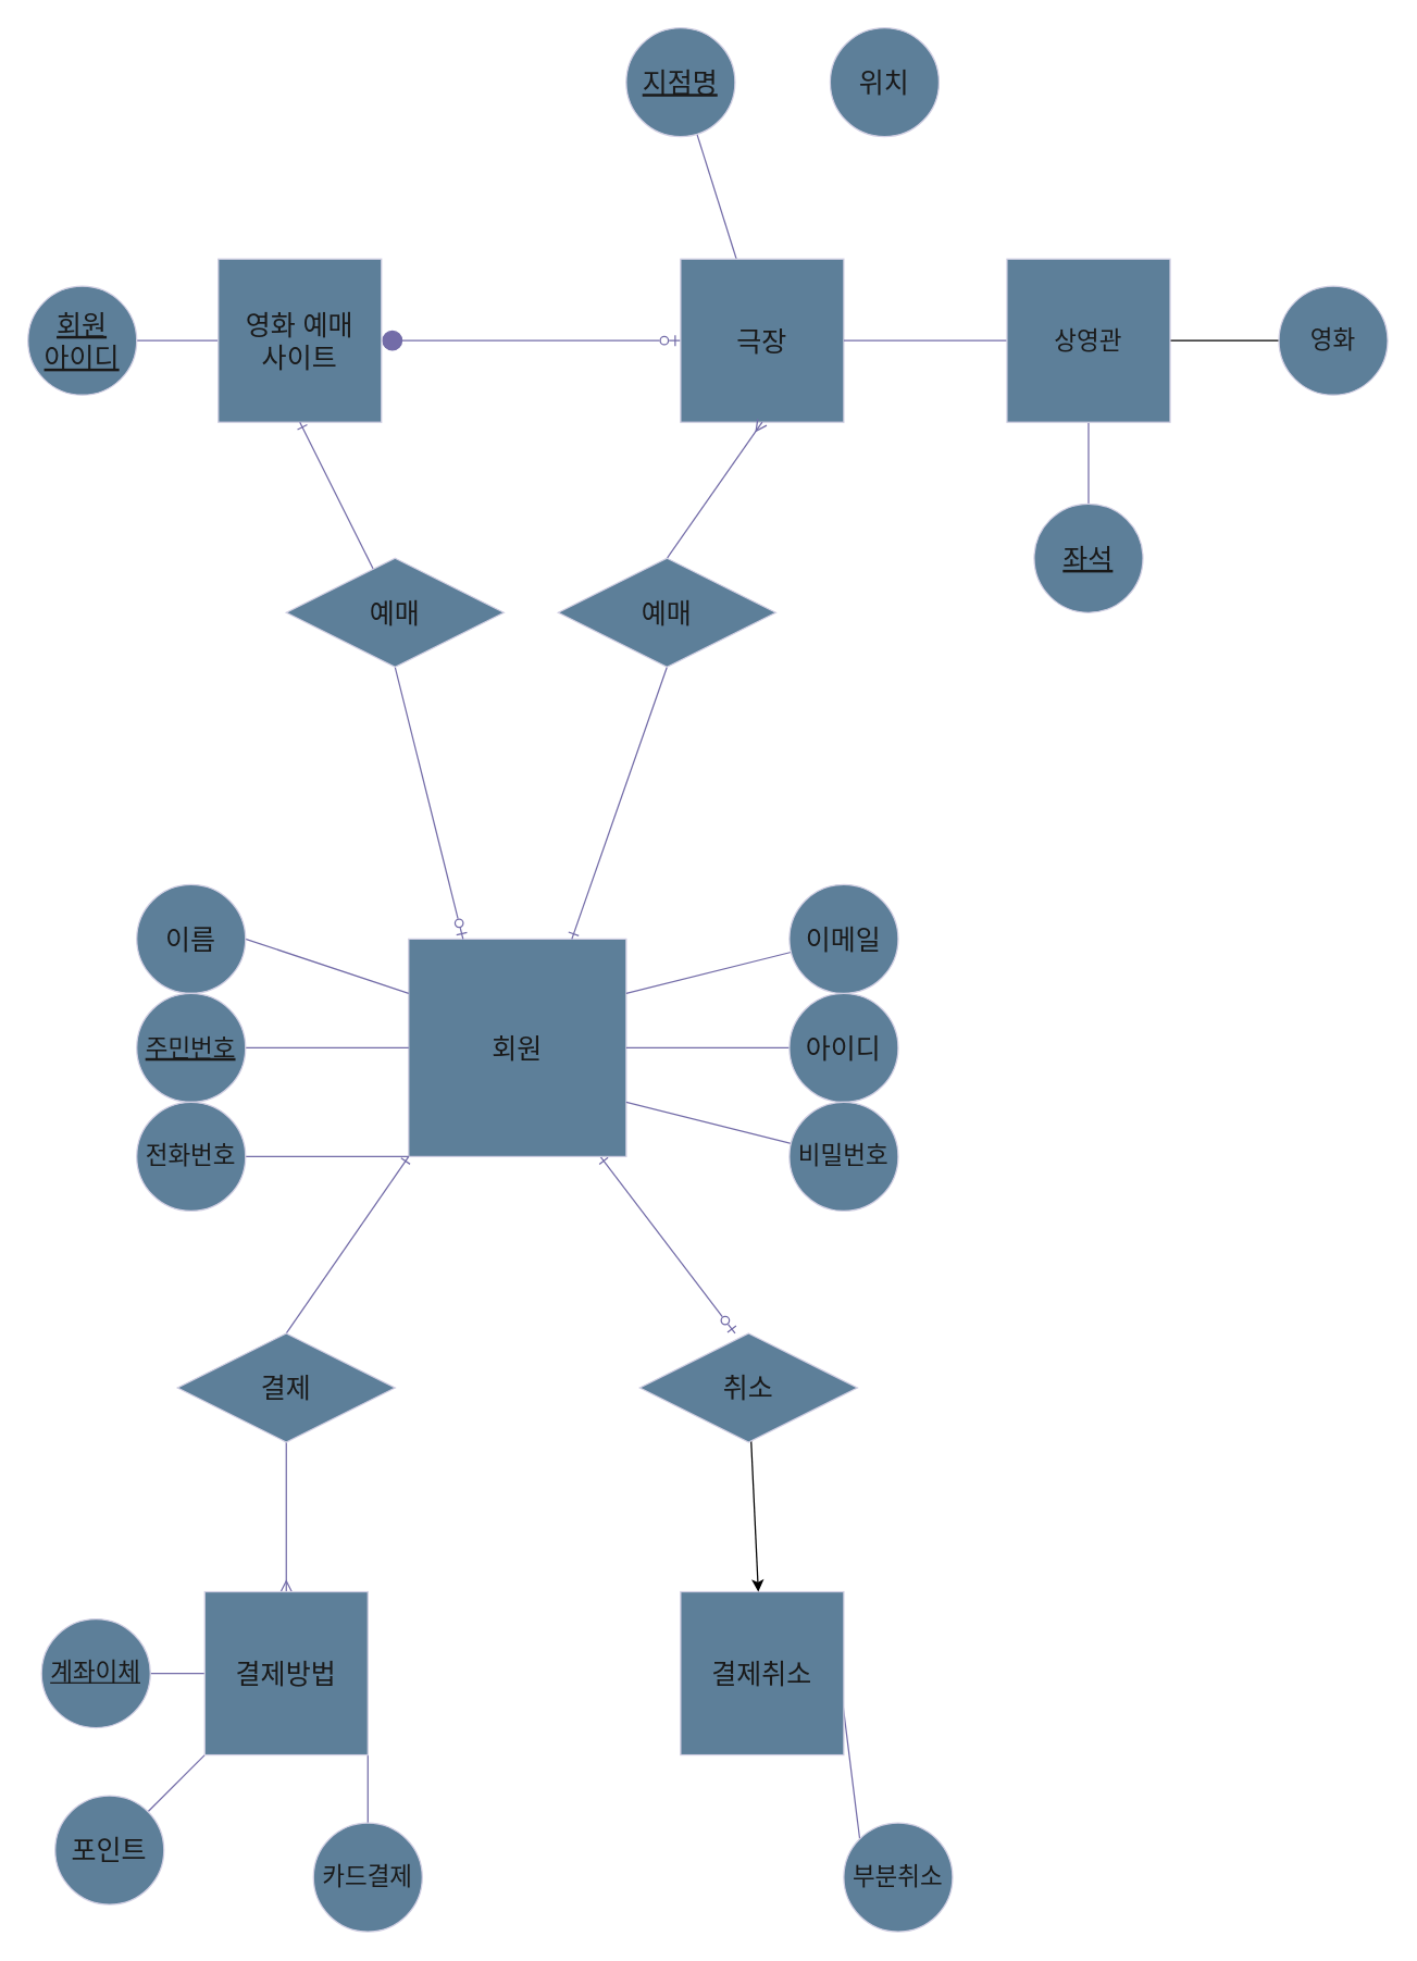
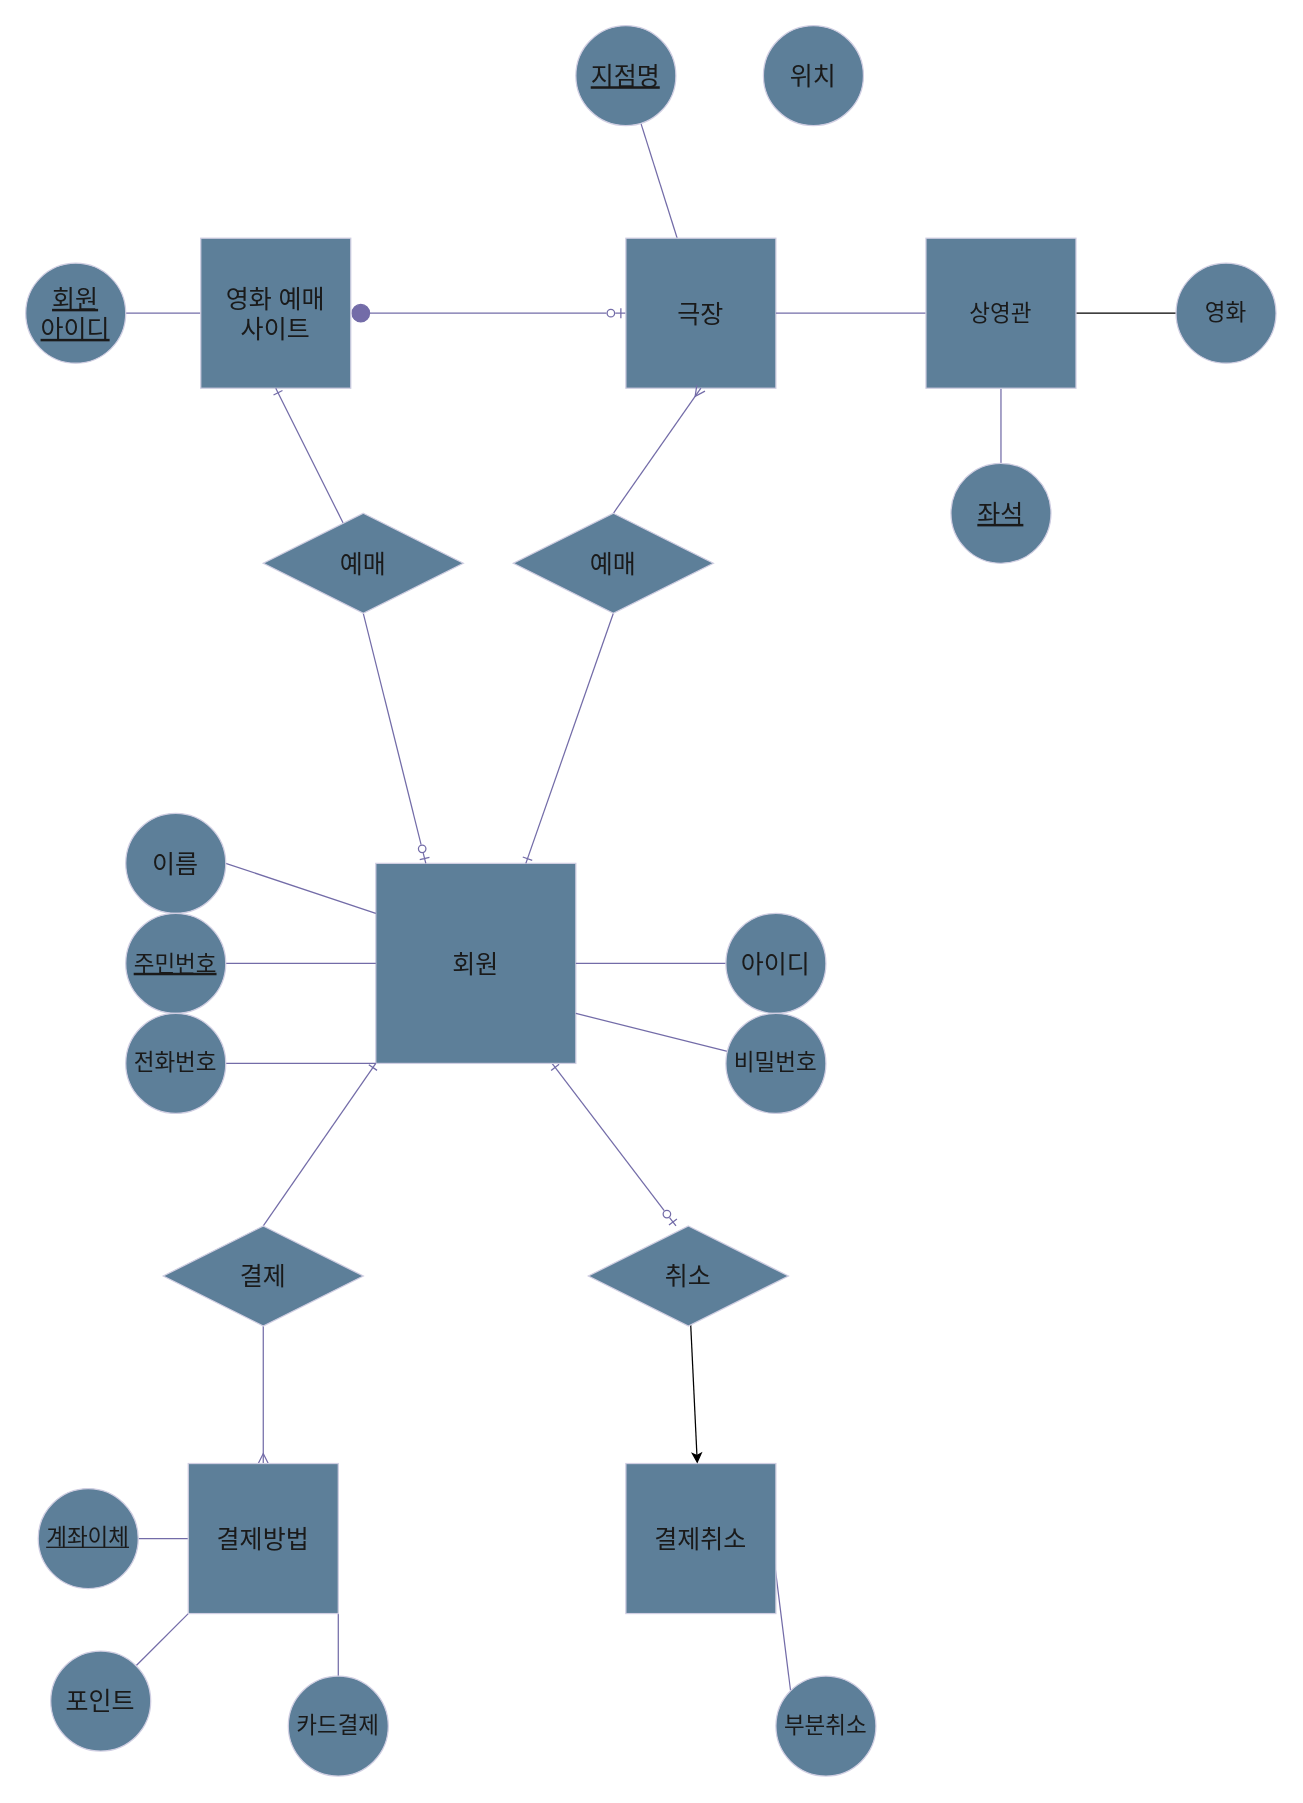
- <mxCell id="28" value="이메일" style="ellipse;whiteSpace=wrap;html=1;aspect=fixed;labelBackgroundColor=none;fontSize=20;fillColor=#5D7F99;strokeColor=#D0CEE2;fontColor=#1A1A1A;" parent="1" vertex="1"><mxGeometry x="580" y="650" width="80" height="80" as="geometry" /></mxCell>
- <mxCell id="27" style="rounded=0;orthogonalLoop=1;jettySize=auto;html=1;entryX=1;entryY=0.25;entryDx=0;entryDy=0;endArrow=none;endFill=0;labelBackgroundColor=none;strokeColor=#736CA8;fontColor=default;" parent="1" source="28" target="4" edge="1"><mxGeometry relative="1" as="geometry" /></mxCell>
